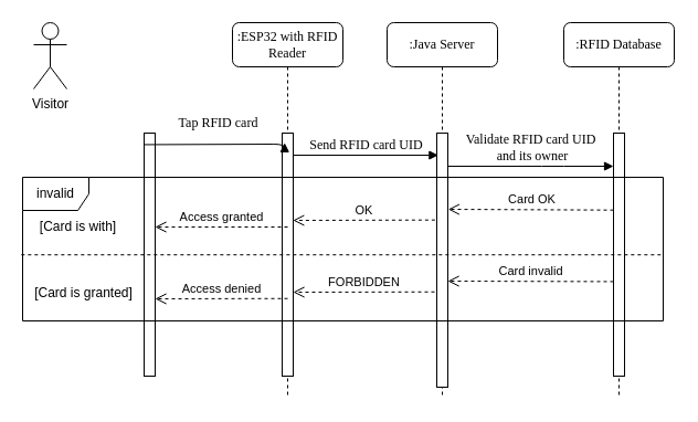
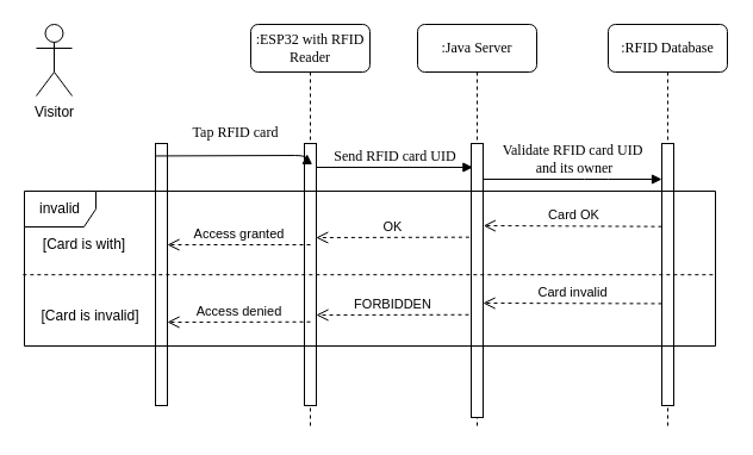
- <mxCell id="16" value="[Card is granted]" style="text;html=1;align=center;verticalAlign=middle;resizable=0;points=[];autosize=1;strokeColor=none;fillColor=none;" vertex="1" parent="1"><mxGeometry x="20" y="250" width="110" height="30" as="geometry" /></mxCell>
+ <mxCell id="16" value="[Card is invalid]" style="text;html=1;align=center;verticalAlign=middle;resizable=0;points=[];autosize=1;strokeColor=none;fillColor=none;" vertex="1" parent="1"><mxGeometry x="20" y="250" width="110" height="30" as="geometry" /></mxCell>
